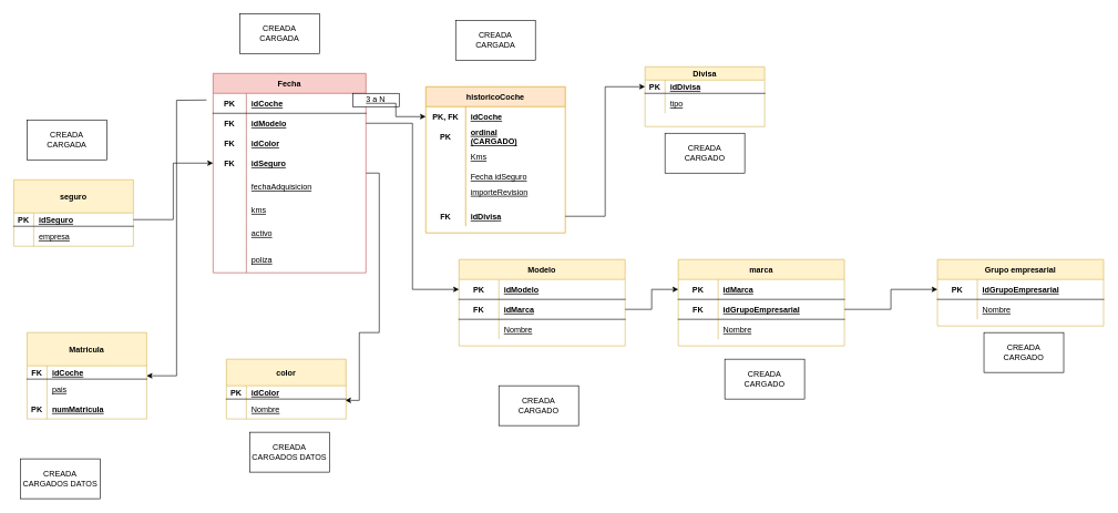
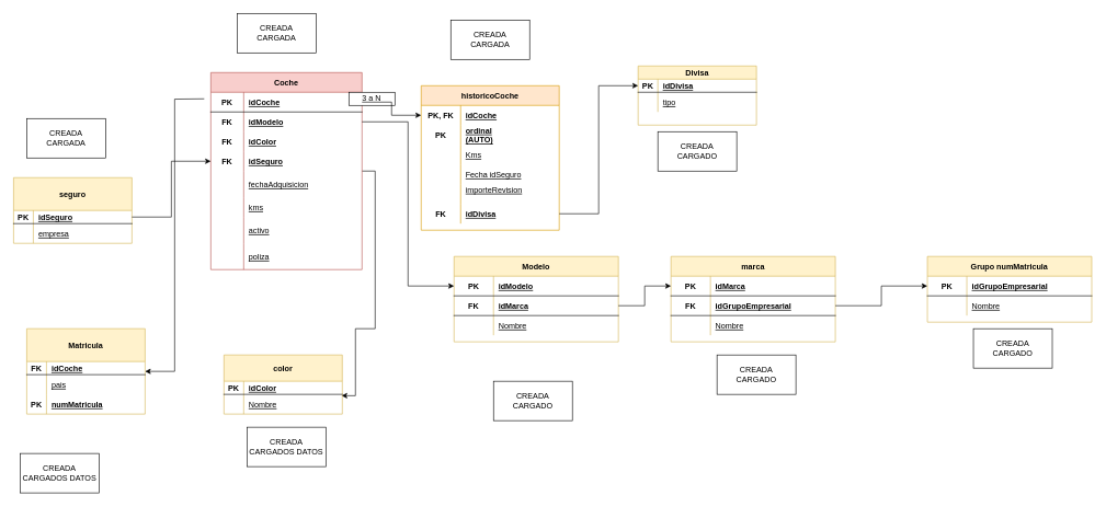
- <mxCell id="4" value="Fecha" style="shape=table;startSize=30;container=1;collapsible=1;childLayout=tableLayout;fixedRows=1;rowLines=0;fontStyle=1;align=center;resizeLast=1;fillColor=#f8cecc;strokeColor=#b85450;" parent="1" vertex="1"><mxGeometry x="320" y="110" width="230" height="300" as="geometry" /></mxCell>
+ <mxCell id="4" value="Coche" style="shape=table;startSize=30;container=1;collapsible=1;childLayout=tableLayout;fixedRows=1;rowLines=0;fontStyle=1;align=center;resizeLast=1;fillColor=#f8cecc;strokeColor=#b85450;" parent="1" vertex="1"><mxGeometry x="320" y="110" width="230" height="300" as="geometry" /></mxCell>
- <mxCell id="35" value="ordinal &#10;(CARGADO)" style="shape=partialRectangle;connectable=0;fillColor=none;top=0;left=0;bottom=0;right=0;align=left;spacingLeft=6;fontStyle=5;overflow=hidden;" parent="33" vertex="1"><mxGeometry x="60" width="150" height="30" as="geometry"><mxRectangle width="150" height="30" as="alternateBounds" /></mxGeometry></mxCell>
+ <mxCell id="35" value="ordinal &#10;(AUTO)" style="shape=partialRectangle;connectable=0;fillColor=none;top=0;left=0;bottom=0;right=0;align=left;spacingLeft=6;fontStyle=5;overflow=hidden;" parent="33" vertex="1"><mxGeometry x="60" width="150" height="30" as="geometry"><mxRectangle width="150" height="30" as="alternateBounds" /></mxGeometry></mxCell>
- <mxCell id="105" value="Grupo empresarial" style="shape=table;startSize=30;container=1;collapsible=1;childLayout=tableLayout;fixedRows=1;rowLines=0;fontStyle=1;align=center;resizeLast=1;strokeColor=#d6b656;fontFamily=Helvetica;fontSize=12;fillColor=#fff2cc;" parent="1" vertex="1"><mxGeometry x="1410" y="390" width="250" height="100" as="geometry" /></mxCell>
+ <mxCell id="105" value="Grupo numMatricula" style="shape=table;startSize=30;container=1;collapsible=1;childLayout=tableLayout;fixedRows=1;rowLines=0;fontStyle=1;align=center;resizeLast=1;strokeColor=#d6b656;fontFamily=Helvetica;fontSize=12;fillColor=#fff2cc;" parent="1" vertex="1"><mxGeometry x="1410" y="390" width="250" height="100" as="geometry" /></mxCell>
